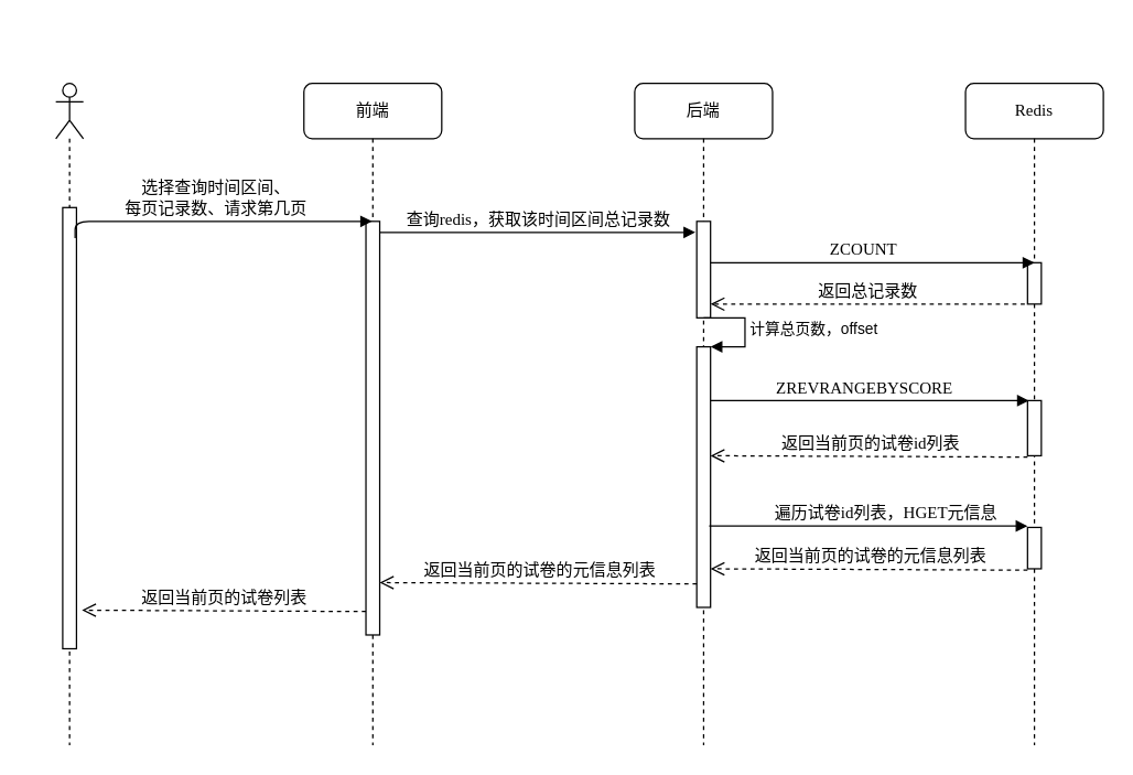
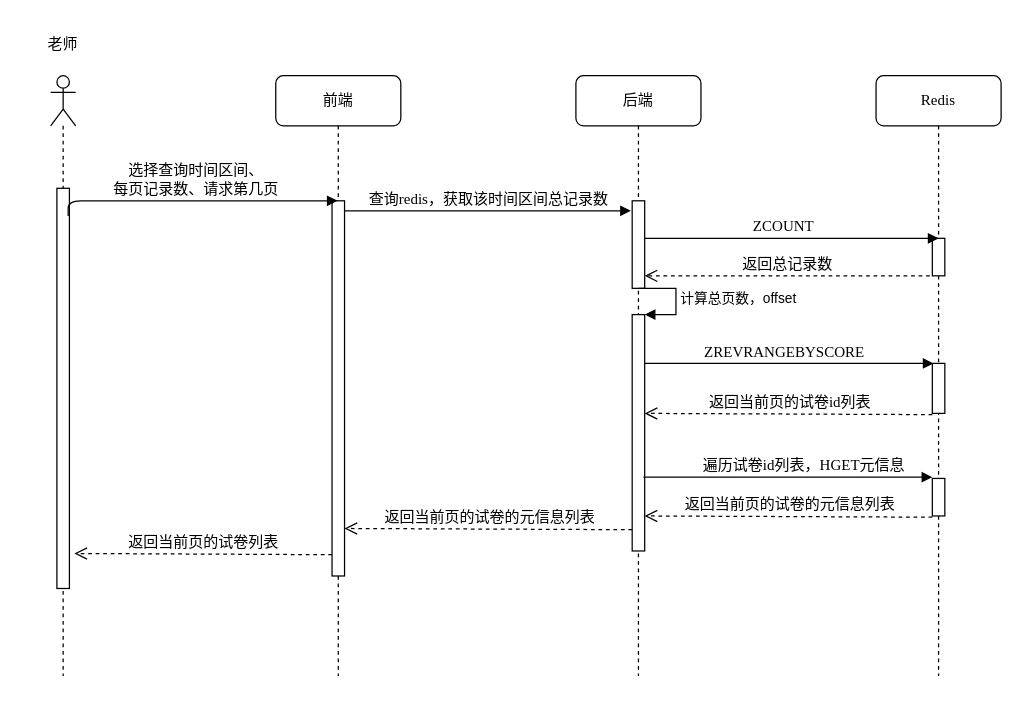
+ <mxCell id="20" value="老师" style="text;html=1;strokeColor=none;fillColor=none;align=center;verticalAlign=middle;whiteSpace=wrap;rounded=0;" parent="1" vertex="1"><mxGeometry x="20" y="20" width="60" height="30" as="geometry" /></mxCell>
